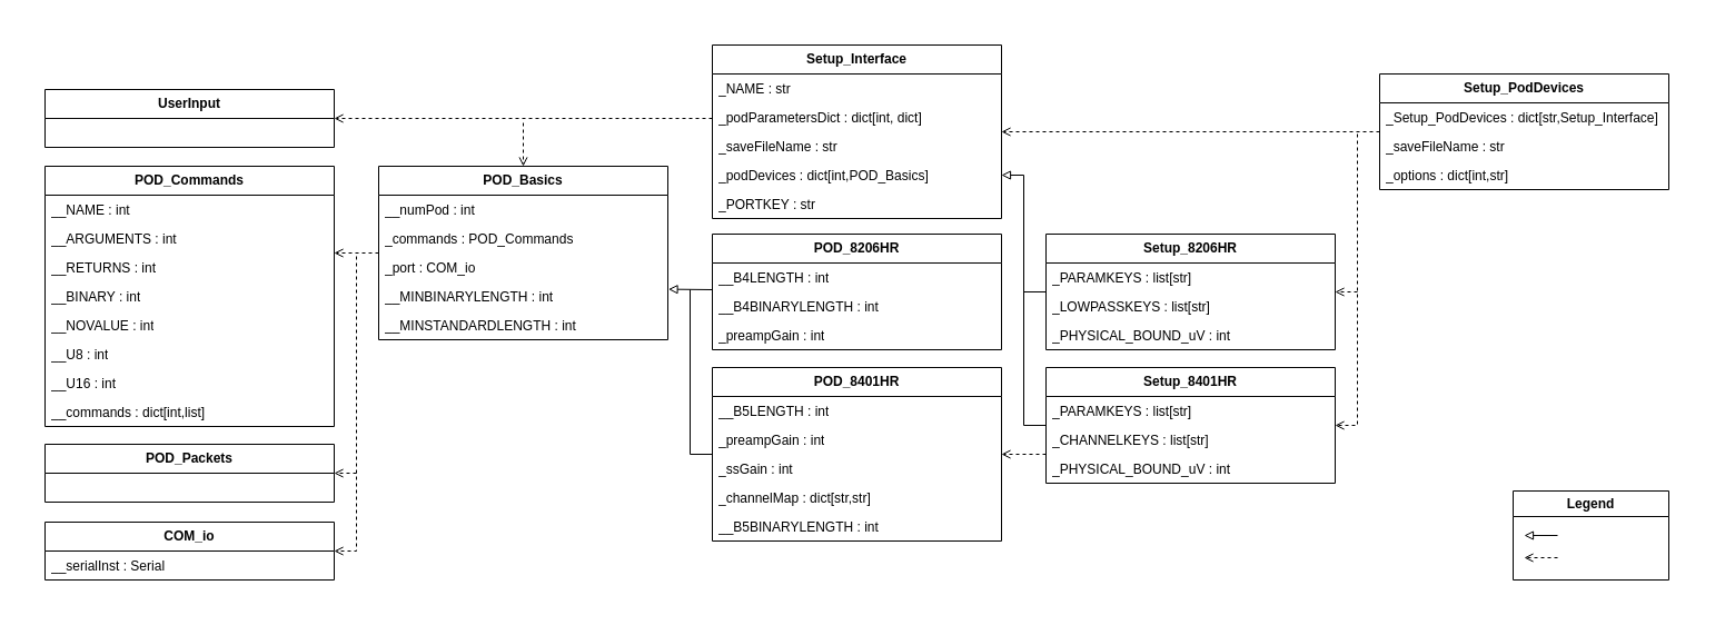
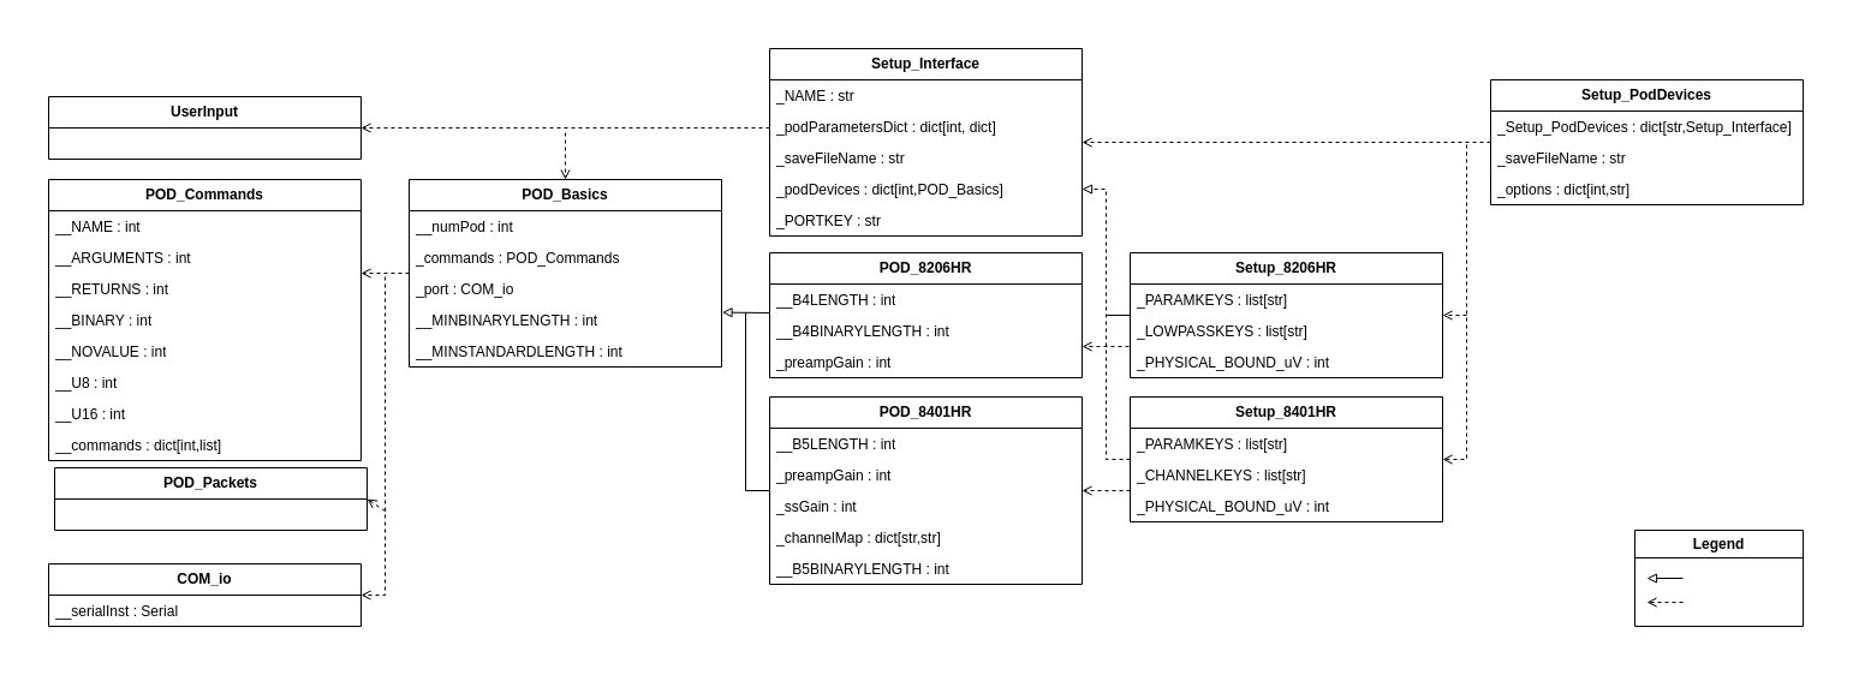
- <mxCell id="60" value="" style="endArrow=block;html=1;rounded=0;exitX=0;exitY=0.5;exitDx=0;exitDy=0;entryX=1;entryY=0.5;entryDx=0;entryDy=0;endFill=0;" parent="1" source="50" target="39" edge="1"><mxGeometry width="50" height="50" relative="1" as="geometry"><mxPoint x="690" y="290" as="sourcePoint" /><mxPoint x="740" y="240" as="targetPoint" /><Array as="points"><mxPoint x="920" y="382" /><mxPoint x="920" y="157" /></Array></mxGeometry></mxCell>
+ <mxCell id="60" value="" style="endArrow=block;html=1;rounded=0;exitX=0;exitY=0.5;exitDx=0;exitDy=0;entryX=1;entryY=0.5;entryDx=0;entryDy=0;endFill=0;dashed=1;" parent="1" source="50" target="39" edge="1"><mxGeometry width="50" height="50" relative="1" as="geometry"><mxPoint x="690" y="290" as="sourcePoint" /><mxPoint x="740" y="240" as="targetPoint" /><Array as="points"><mxPoint x="920" y="382" /><mxPoint x="920" y="157" /></Array></mxGeometry></mxCell>
+ <mxCell id="61" value="" style="endArrow=open;html=1;rounded=0;dashed=1;endFill=0;exitX=-0.004;exitY=1;exitDx=0;exitDy=0;entryX=1;entryY=0.75;entryDx=0;entryDy=0;exitPerimeter=0;" parent="1" source="29" target="44" edge="1"><mxGeometry width="50" height="50" relative="1" as="geometry"><mxPoint x="350" y="237" as="sourcePoint" /><mxPoint x="900" y="253" as="targetPoint" /></mxGeometry></mxCell>
- <mxCell id="24" value="&lt;b&gt;POD_Packets&lt;/b&gt;" style="swimlane;fontStyle=0;childLayout=stackLayout;horizontal=1;startSize=26;fillColor=none;horizontalStack=0;resizeParent=1;resizeParentMax=0;resizeLast=0;collapsible=1;marginBottom=0;whiteSpace=wrap;html=1;" parent="1" vertex="1"><mxGeometry x="40" y="399" width="260" height="52" as="geometry" /></mxCell>
+ <mxCell id="24" value="&lt;b&gt;POD_Packets&lt;/b&gt;" style="swimlane;fontStyle=0;childLayout=stackLayout;horizontal=1;startSize=26;fillColor=none;horizontalStack=0;resizeParent=1;resizeParentMax=0;resizeLast=0;collapsible=1;marginBottom=0;whiteSpace=wrap;html=1;" parent="1" vertex="1"><mxGeometry x="45" y="389" width="260" height="52" as="geometry" /></mxCell>
